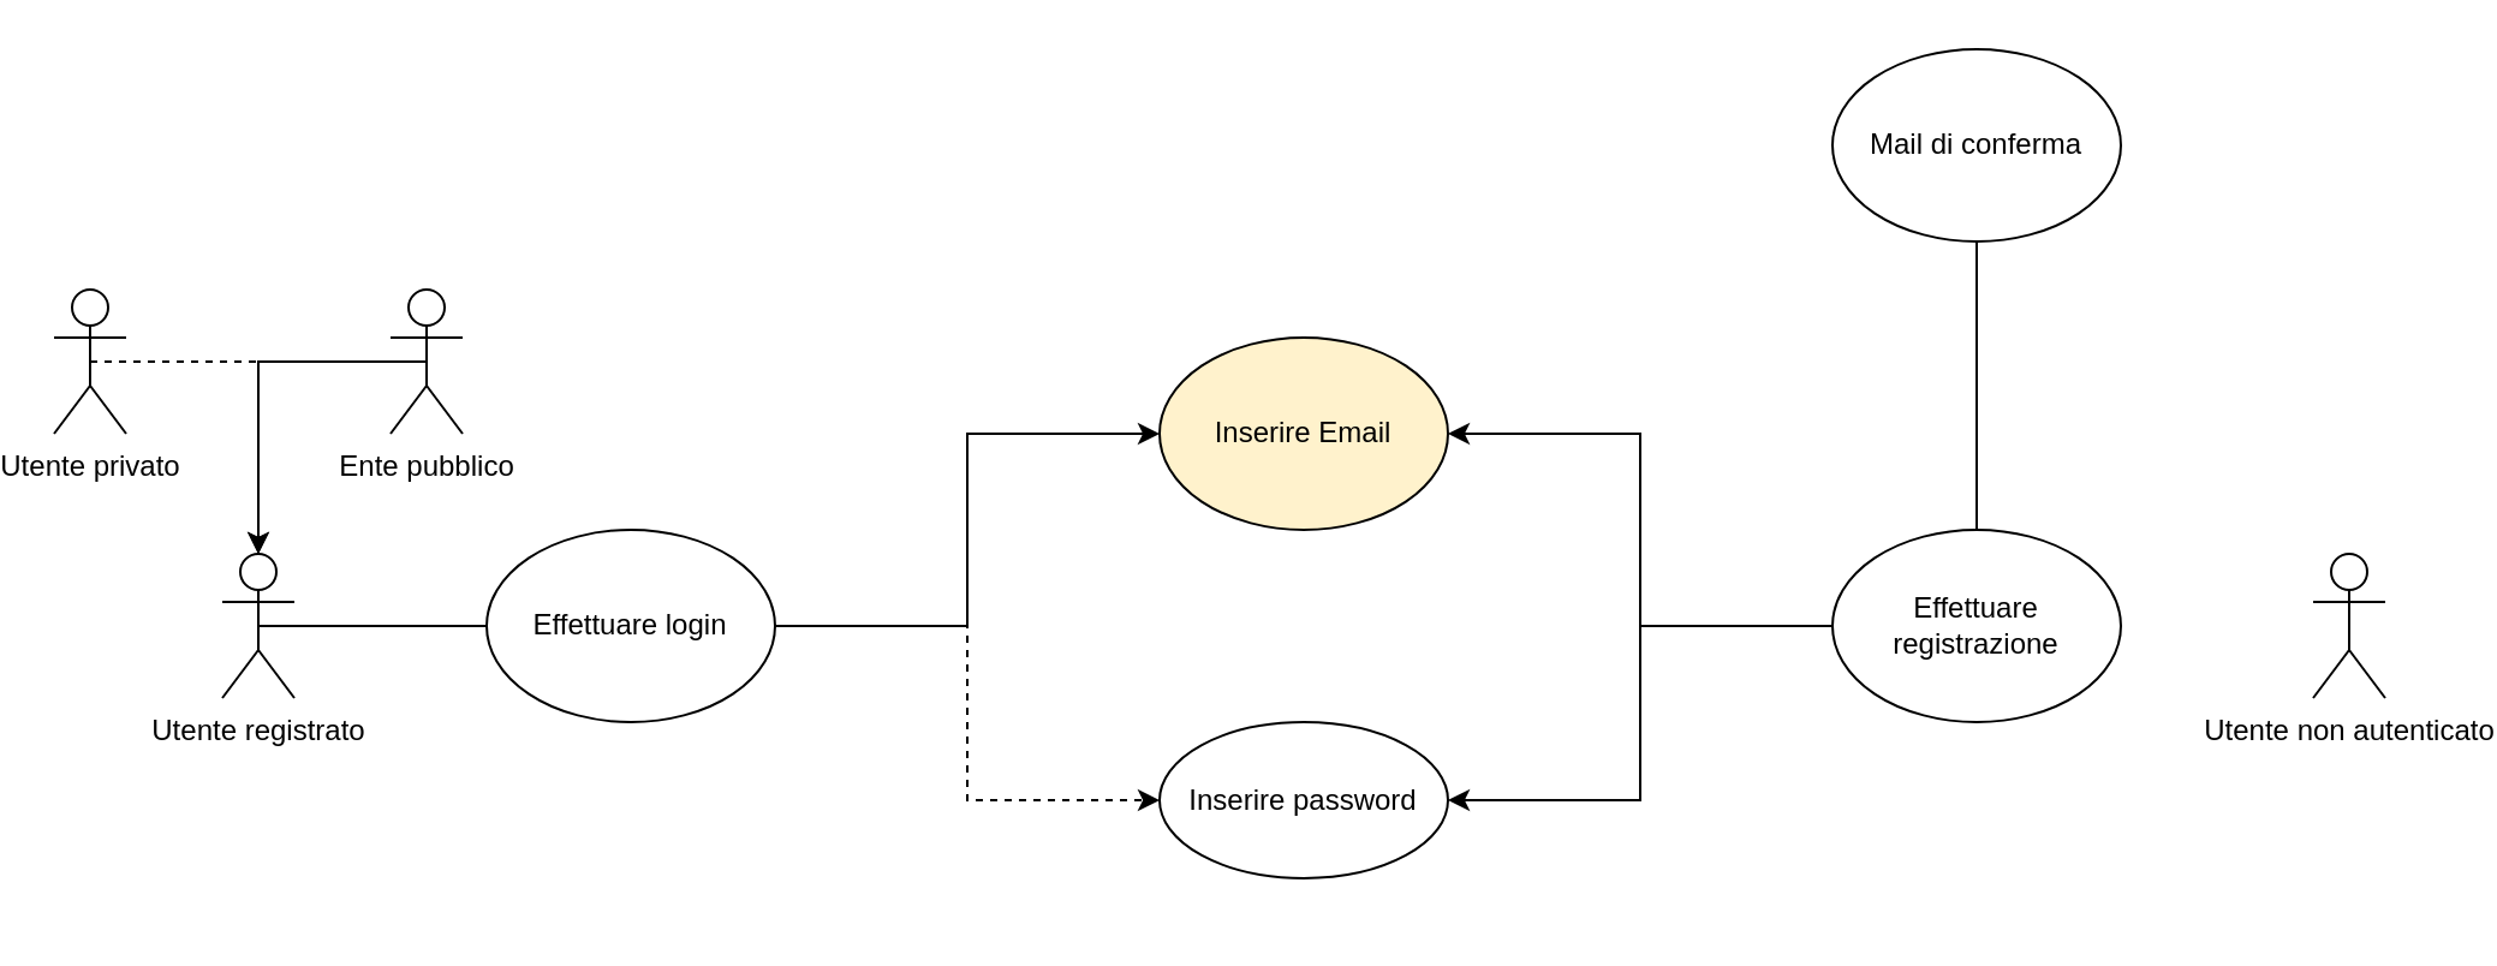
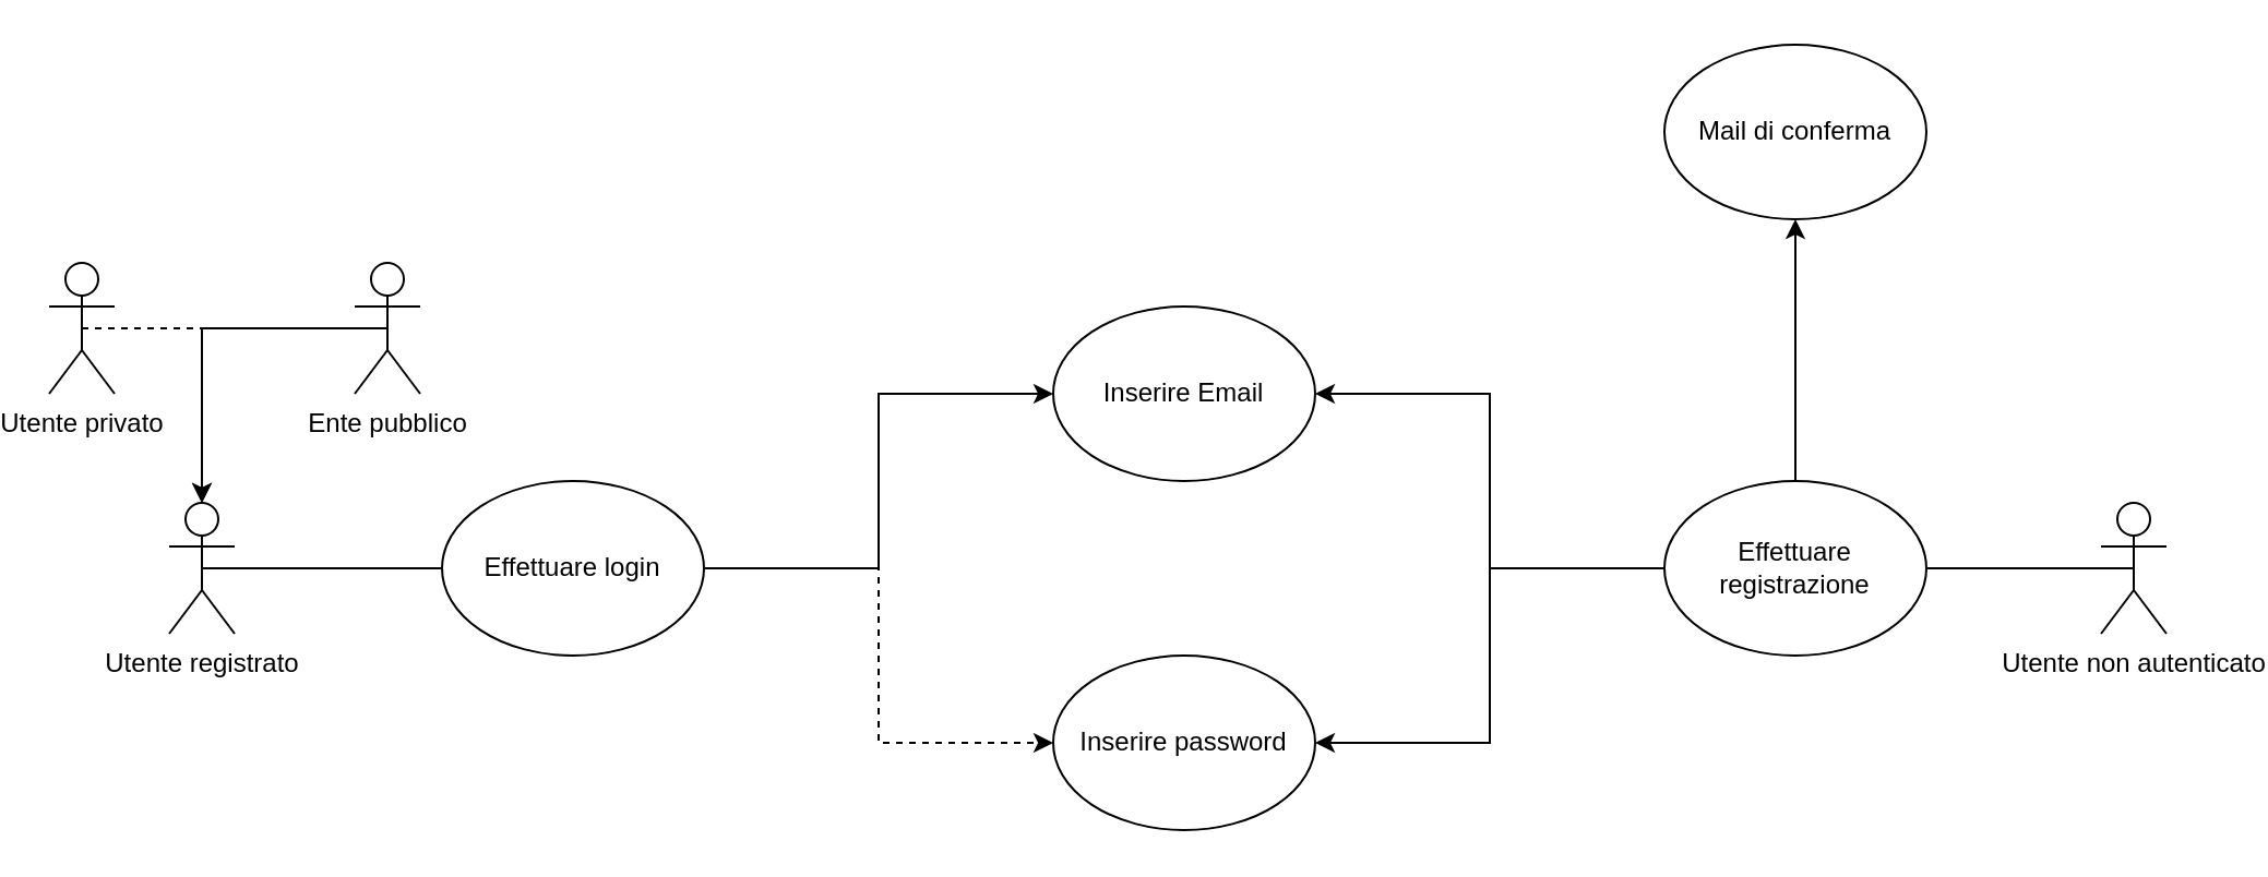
- <mxCell id="12" style="edgeStyle=orthogonalEdgeStyle;rounded=0;orthogonalLoop=1;jettySize=auto;html=1;entryX=0.5;entryY=1;entryDx=0;entryDy=0;endArrow=none;" edge="1" parent="1" source="13" target="14"><mxGeometry relative="1" as="geometry" /></mxCell>
+ <mxCell id="12" style="edgeStyle=orthogonalEdgeStyle;rounded=0;orthogonalLoop=1;jettySize=auto;html=1;entryX=0.5;entryY=1;entryDx=0;entryDy=0;" edge="1" parent="1" source="13" target="14"><mxGeometry relative="1" as="geometry" /></mxCell>
- <mxCell id="9" value="Inserire Email" style="ellipse;whiteSpace=wrap;html=1;fillColor=#fff2cc;" vertex="1" parent="1"><mxGeometry x="480" y="140" width="120" height="80" as="geometry" /></mxCell>
+ <mxCell id="9" value="Inserire Email" style="ellipse;whiteSpace=wrap;html=1;" vertex="1" parent="1"><mxGeometry x="480" y="140" width="120" height="80" as="geometry" /></mxCell>
- <mxCell id="3" value="Utente registrato" style="shape=umlActor;verticalLabelPosition=bottom;verticalAlign=top;html=1;outlineConnect=0;" vertex="1" parent="1"><mxGeometry x="90" y="230" width="30" height="60" as="geometry" /></mxCell>
+ <mxCell id="3" value="Utente registrato" style="shape=umlActor;verticalLabelPosition=bottom;verticalAlign=top;html=1;outlineConnect=0;" vertex="1" parent="1"><mxGeometry x="75" y="230" width="30" height="60" as="geometry" /></mxCell>
+ <mxCell id="20" value="" style="endArrow=none;html=1;rounded=0;exitX=0.5;exitY=0.5;exitDx=0;exitDy=0;exitPerimeter=0;entryX=1;entryY=0.5;entryDx=0;entryDy=0;" edge="1" parent="1" source="15" target="13"><mxGeometry width="50" height="50" relative="1" as="geometry"><mxPoint x="520" y="210" as="sourcePoint" /><mxPoint x="570" y="160" as="targetPoint" /></mxGeometry></mxCell>
- <mxCell id="8" value="Inserire password" style="ellipse;whiteSpace=wrap;html=1;" vertex="1" parent="1"><mxGeometry x="480" y="300" width="120" height="65" as="geometry" /></mxCell>
+ <mxCell id="8" value="Inserire password" style="ellipse;whiteSpace=wrap;html=1;" vertex="1" parent="1"><mxGeometry x="480" y="300" width="120" height="80" as="geometry" /></mxCell>
